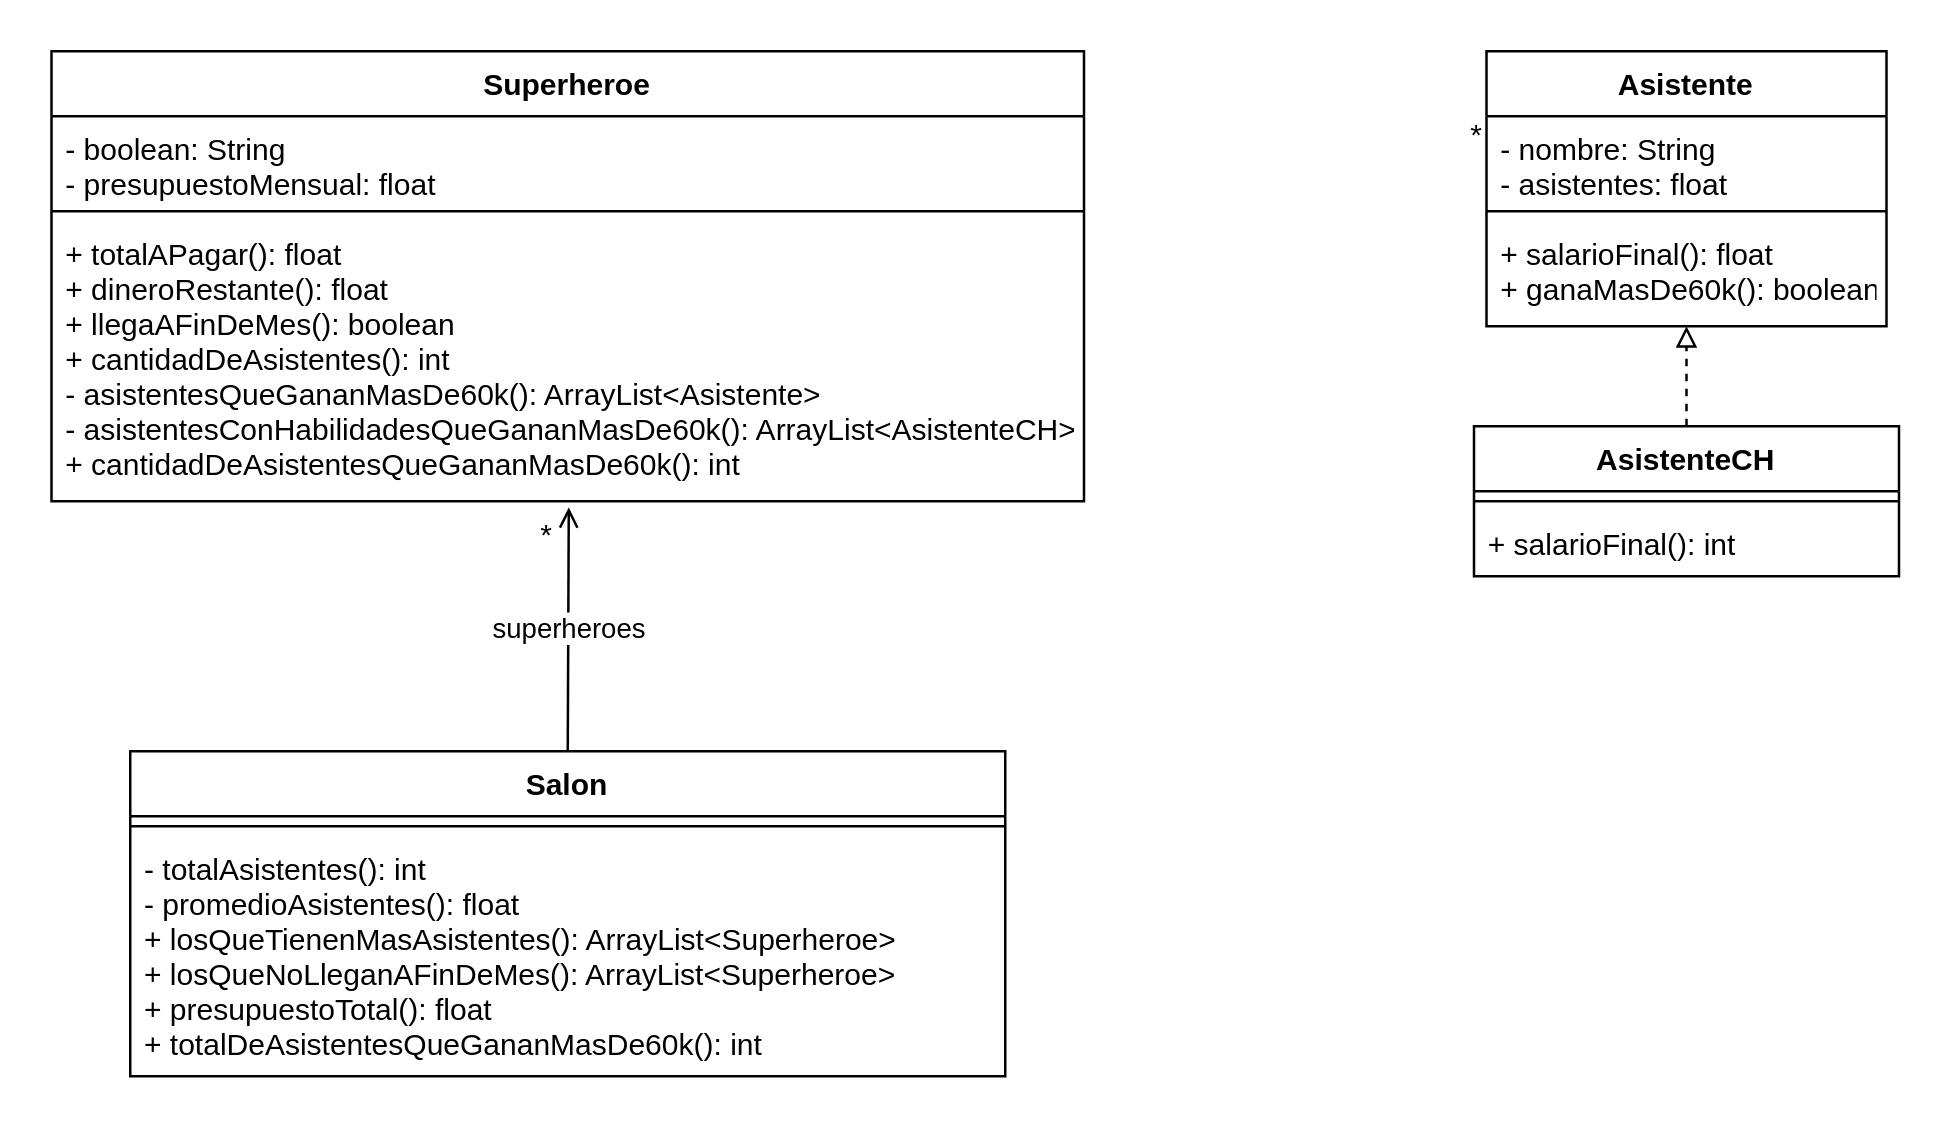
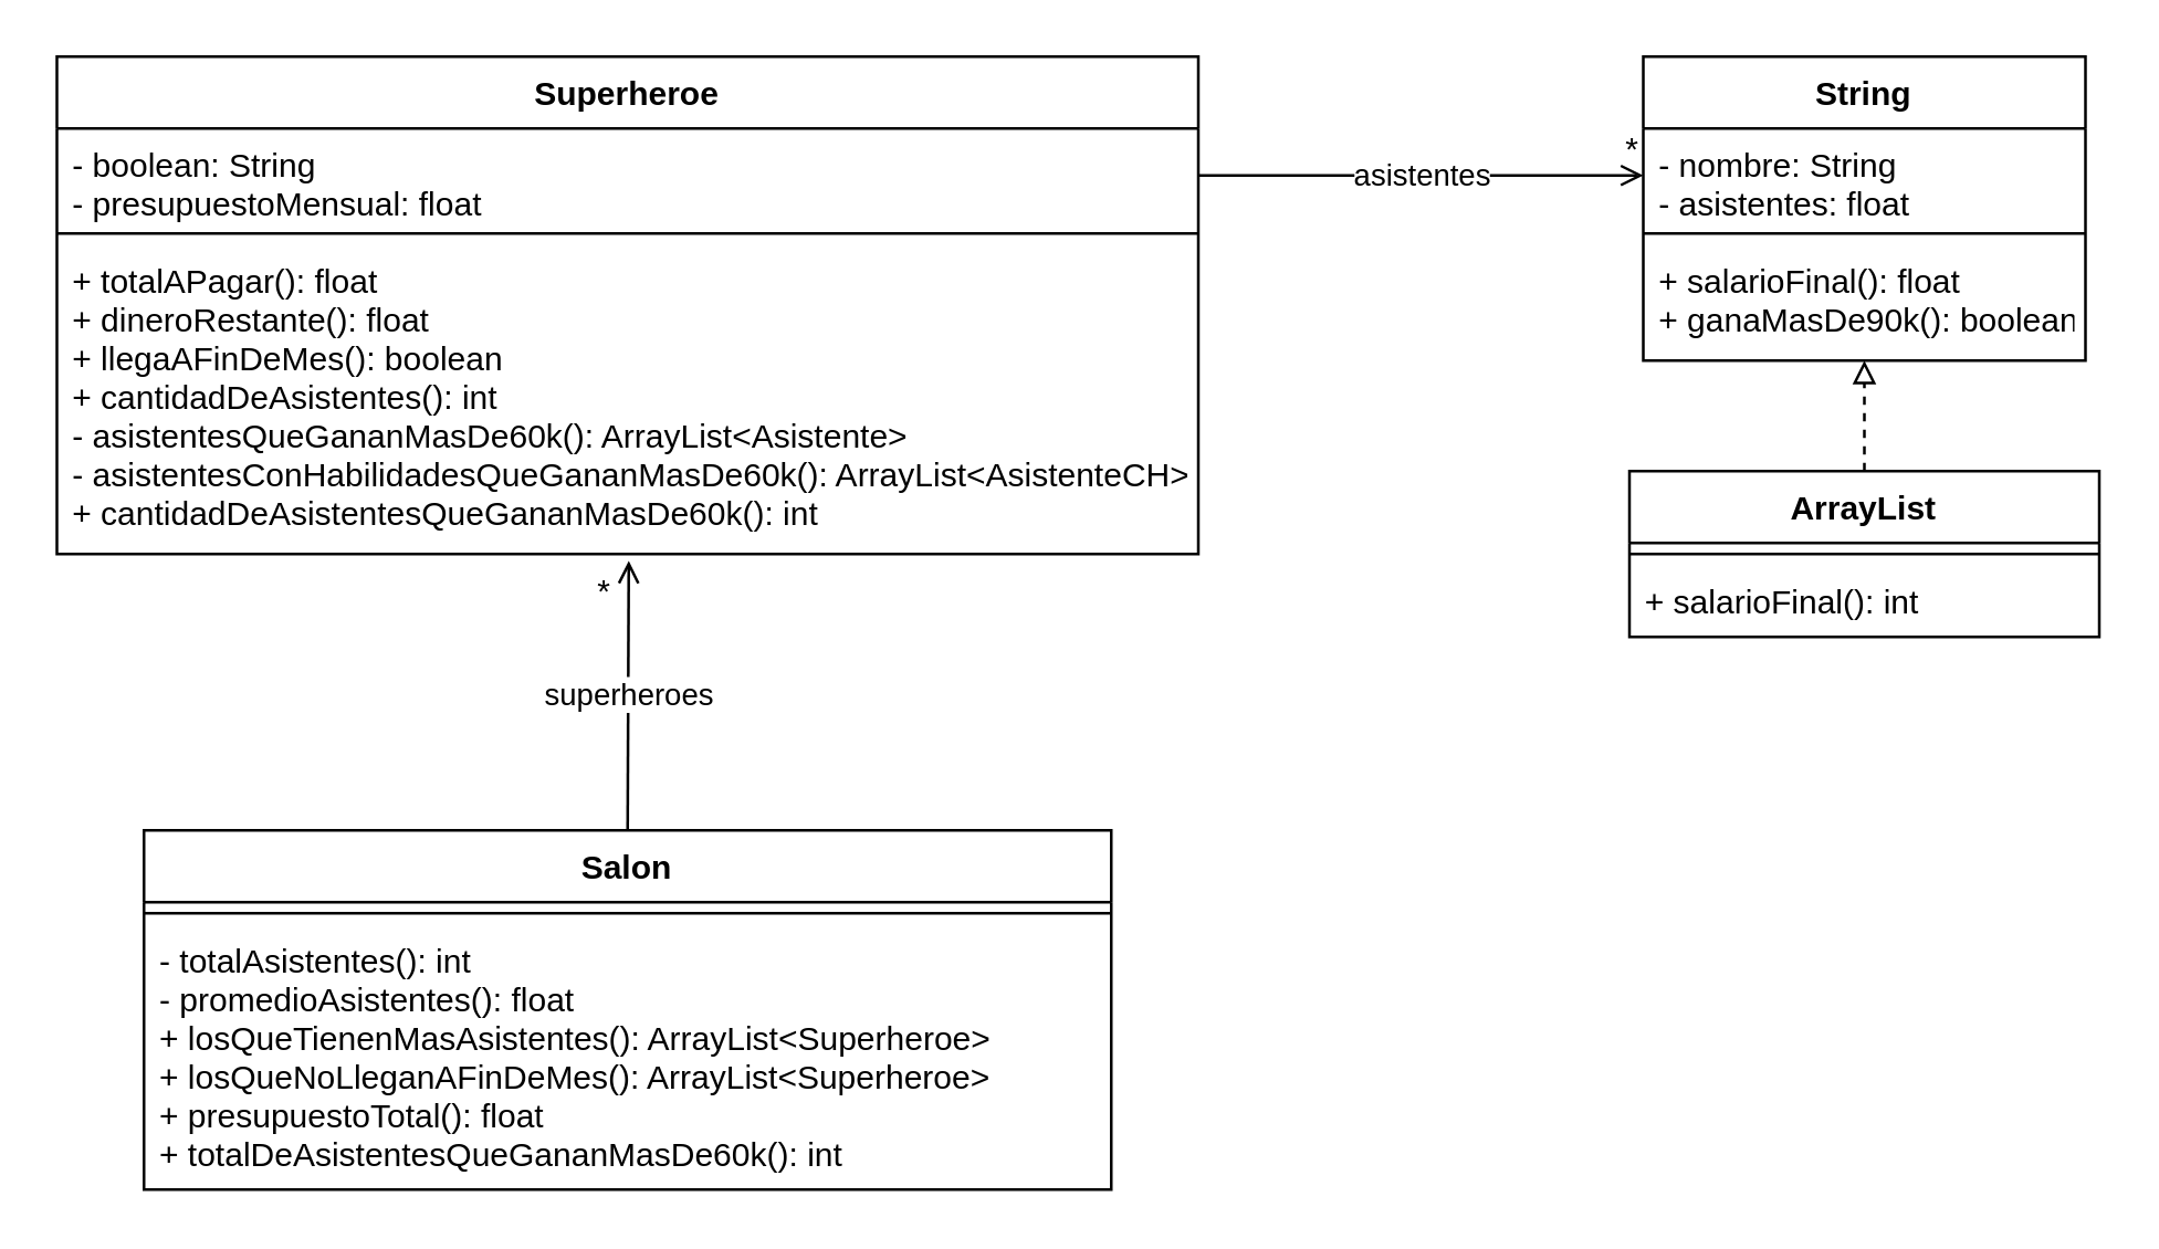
- <mxCell id="6" value="Asistente" style="swimlane;fontStyle=1;align=center;verticalAlign=top;childLayout=stackLayout;horizontal=1;startSize=26;horizontalStack=0;resizeParent=1;resizeParentMax=0;resizeLast=0;collapsible=1;marginBottom=0;" parent="1" vertex="1"><mxGeometry x="594" y="20" width="160" height="110" as="geometry" /></mxCell>
+ <mxCell id="6" value="String" style="swimlane;fontStyle=1;align=center;verticalAlign=top;childLayout=stackLayout;horizontal=1;startSize=26;horizontalStack=0;resizeParent=1;resizeParentMax=0;resizeLast=0;collapsible=1;marginBottom=0;" parent="1" vertex="1"><mxGeometry x="594" y="20" width="160" height="110" as="geometry" /></mxCell>
+ <mxCell id="10" value="asistentes" style="edgeStyle=none;rounded=0;orthogonalLoop=1;jettySize=auto;html=1;exitX=1;exitY=0.5;exitDx=0;exitDy=0;entryX=0;entryY=0.5;entryDx=0;entryDy=0;endArrow=open;endFill=0;startArrow=none;startFill=0;" parent="1" source="3" target="7" edge="1"><mxGeometry relative="1" as="geometry" /></mxCell>
- <mxCell id="9" value="+ salarioFinal(): float&#10;+ ganaMasDe60k(): boolean" style="text;strokeColor=none;fillColor=none;align=left;verticalAlign=top;spacingLeft=4;spacingRight=4;overflow=hidden;rotatable=0;points=[[0,0.5],[1,0.5]];portConstraint=eastwest;" parent="6" vertex="1"><mxGeometry y="68" width="160" height="42" as="geometry" /></mxCell>
+ <mxCell id="9" value="+ salarioFinal(): float&#10;+ ganaMasDe90k(): boolean" style="text;strokeColor=none;fillColor=none;align=left;verticalAlign=top;spacingLeft=4;spacingRight=4;overflow=hidden;rotatable=0;points=[[0,0.5],[1,0.5]];portConstraint=eastwest;" parent="6" vertex="1"><mxGeometry y="68" width="160" height="42" as="geometry" /></mxCell>
- <mxCell id="13" value="AsistenteCH" style="swimlane;fontStyle=1;align=center;verticalAlign=top;childLayout=stackLayout;horizontal=1;startSize=26;horizontalStack=0;resizeParent=1;resizeParentMax=0;resizeLast=0;collapsible=1;marginBottom=0;" parent="1" vertex="1"><mxGeometry x="589" y="170" width="170" height="60" as="geometry" /></mxCell>
+ <mxCell id="13" value="ArrayList" style="swimlane;fontStyle=1;align=center;verticalAlign=top;childLayout=stackLayout;horizontal=1;startSize=26;horizontalStack=0;resizeParent=1;resizeParentMax=0;resizeLast=0;collapsible=1;marginBottom=0;" parent="1" vertex="1"><mxGeometry x="589" y="170" width="170" height="60" as="geometry" /></mxCell>
